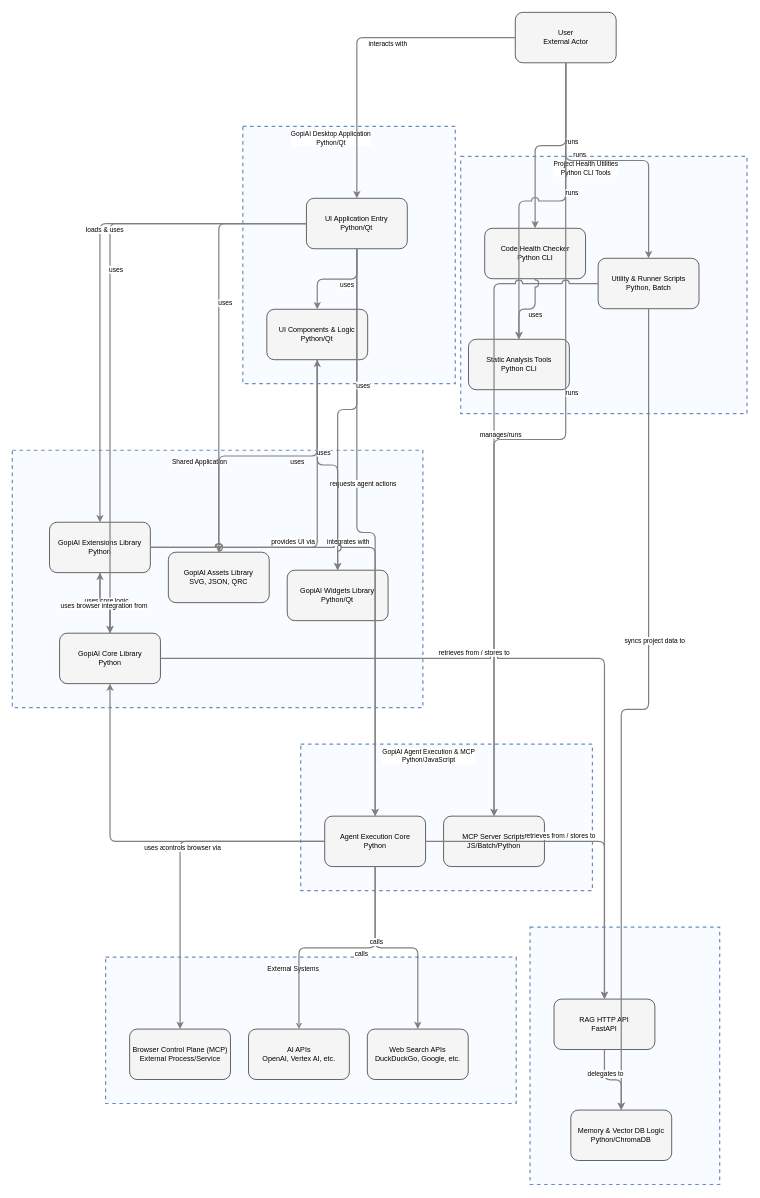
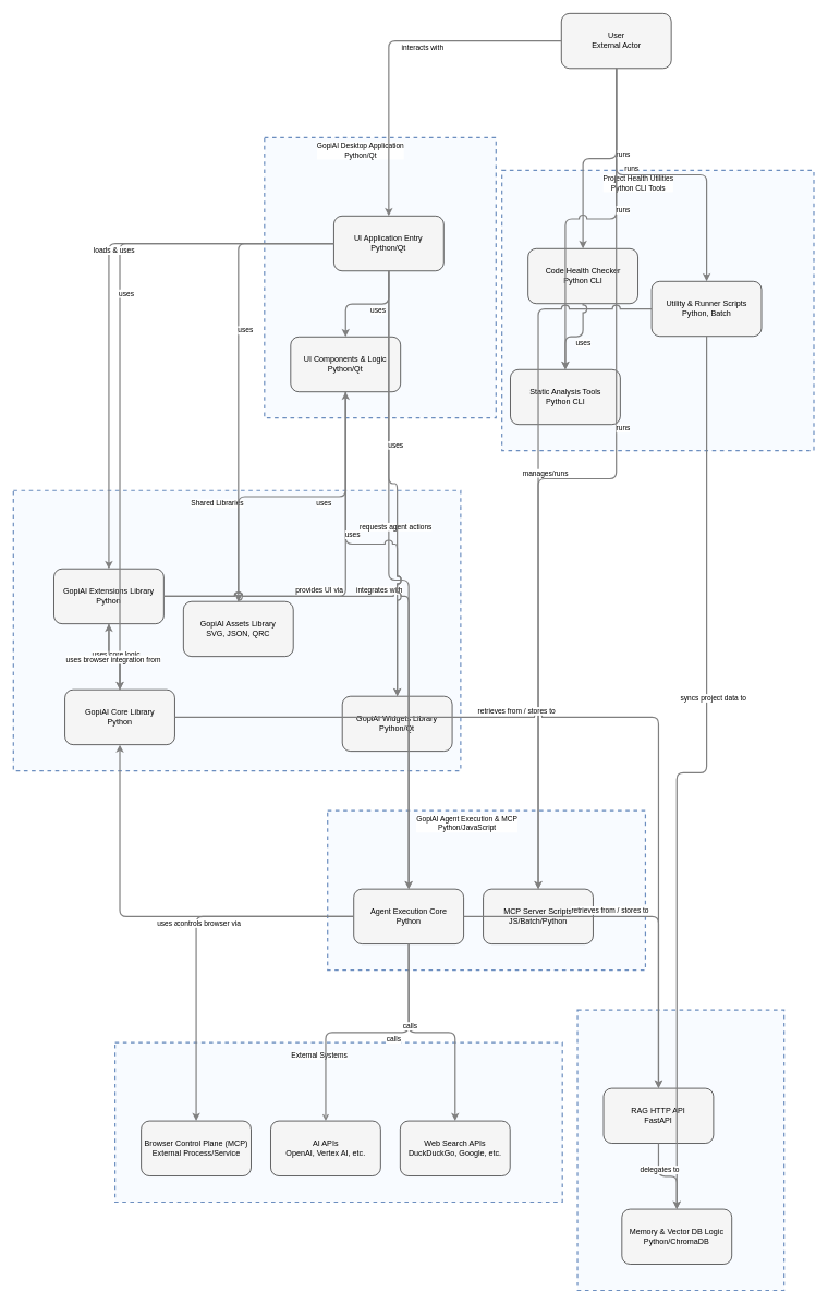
- <mxCell id="5" value="Shared Application" style="edgeLabel;html=1;align=center;verticalAlign=middle;resizable=0;labelBackgroundColor=white;spacing=5" vertex="1" parent="1"><mxGeometry x="28" y="758" width="608.473" height="24" as="geometry" /></mxCell>
+ <mxCell id="5" value="Shared Libraries" style="edgeLabel;html=1;align=center;verticalAlign=middle;resizable=0;labelBackgroundColor=white;spacing=5" vertex="1" parent="1"><mxGeometry x="28" y="758" width="608.473" height="24" as="geometry" /></mxCell>
- <mxCell id="24" value="GopiAI Widgets Library&lt;br&gt;Python/Qt" style="rounded=1;whiteSpace=wrap;html=1;fillColor=#f5f5f5" vertex="1" parent="4"><mxGeometry x="458.316" y="200" width="168.158" height="84.079" as="geometry" /></mxCell>
+ <mxCell id="24" value="GopiAI Widgets Library&lt;br&gt;Python/Qt" style="rounded=1;whiteSpace=wrap;html=1;fillColor=#f5f5f5" vertex="1" parent="4"><mxGeometry x="503.316" y="315" width="168.158" height="84.079" as="geometry" /></mxCell>
